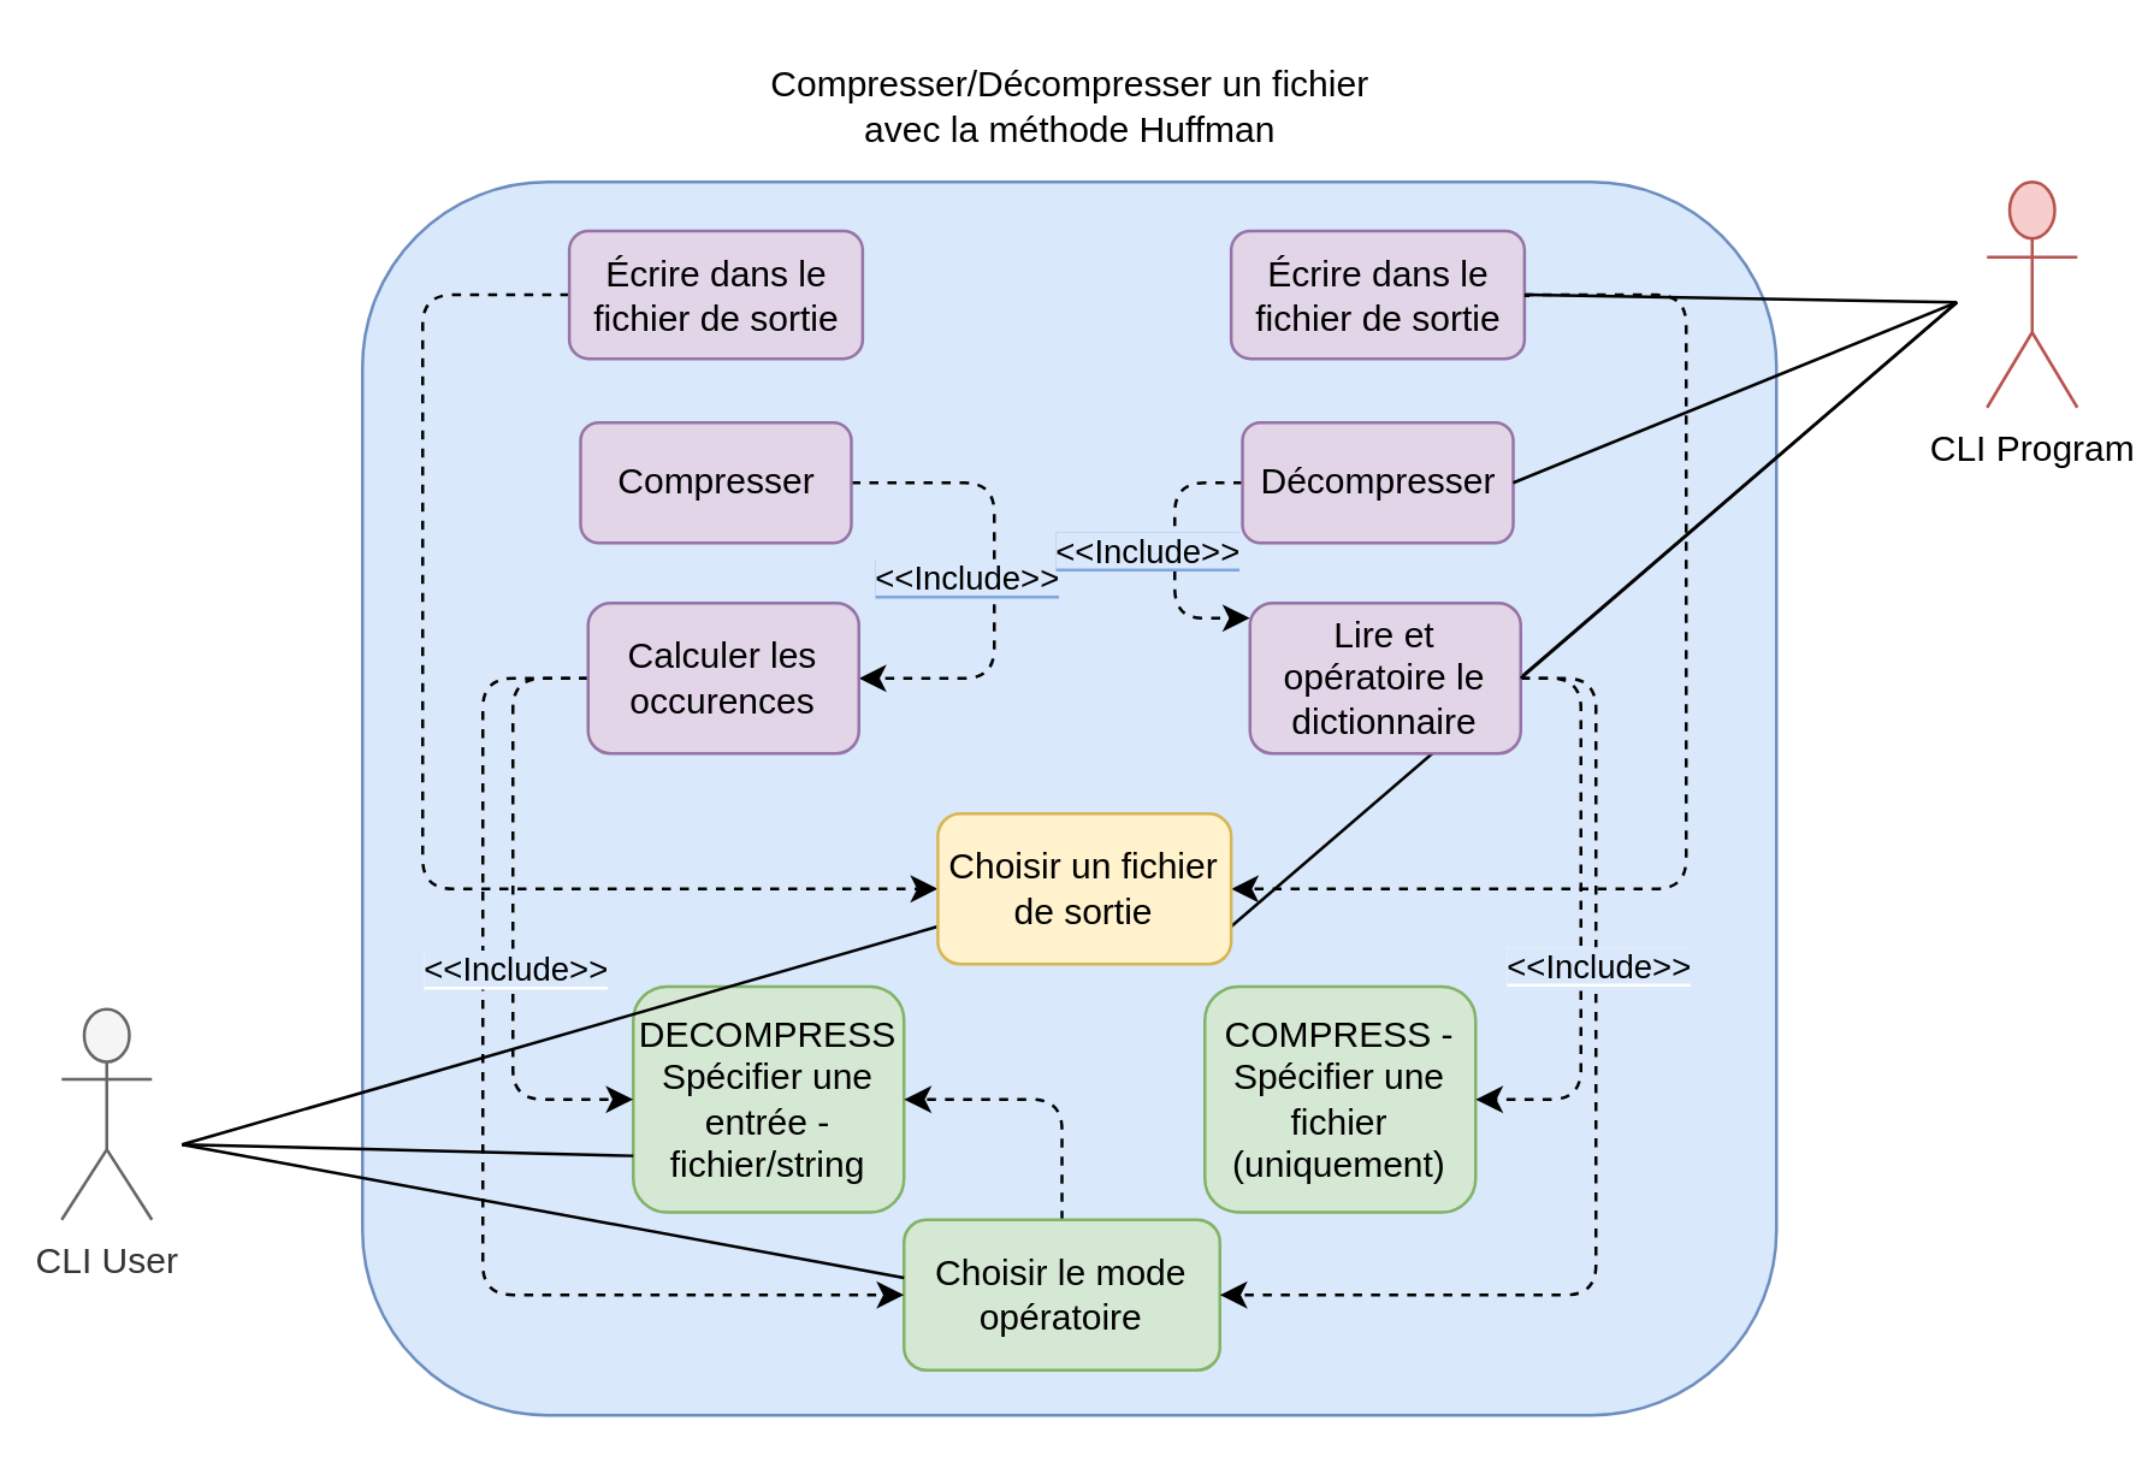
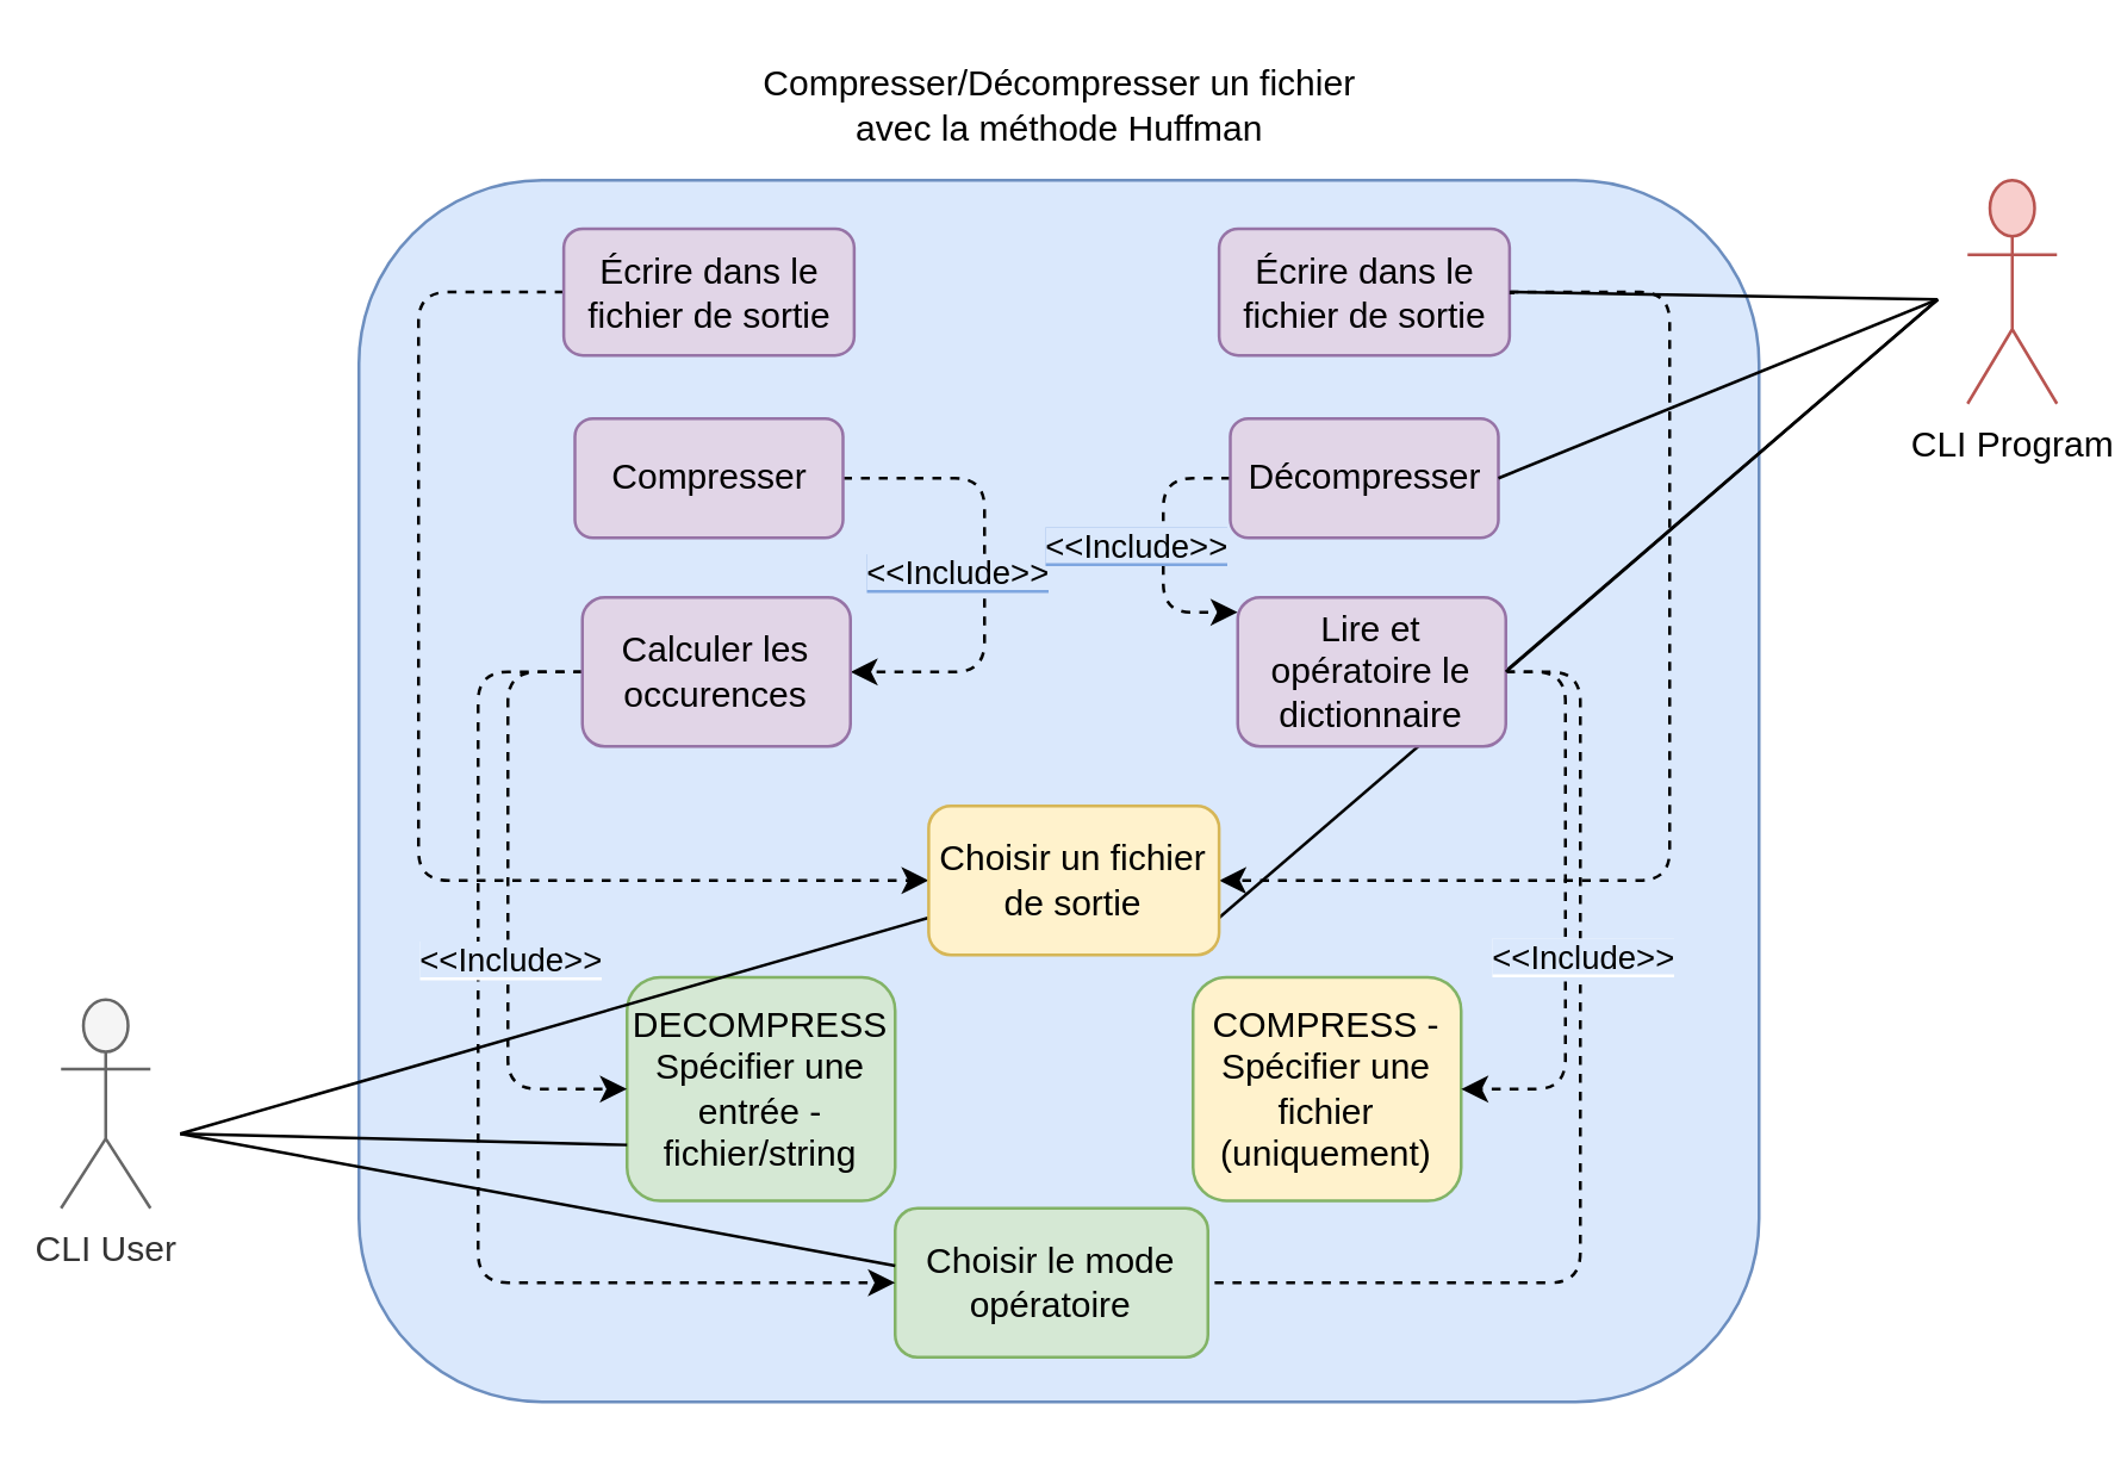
- <mxCell id="20" value="COMPRESS - Spécifier une fichier (uniquement)" style="rounded=1;whiteSpace=wrap;html=1;fillColor=#d5e8d4;strokeColor=#82b366;" vertex="1" parent="1"><mxGeometry x="400" y="327.5" width="90" height="75" as="geometry" /></mxCell>
+ <mxCell id="20" value="COMPRESS - Spécifier une fichier (uniquement)" style="rounded=1;whiteSpace=wrap;html=1;fillColor=#fff2cc;strokeColor=#82b366;" vertex="1" parent="1"><mxGeometry x="400" y="327.5" width="90" height="75" as="geometry" /></mxCell>
- <mxCell id="5" style="edgeStyle=orthogonalEdgeStyle;rounded=1;orthogonalLoop=1;jettySize=auto;html=1;exitX=0.5;exitY=0;exitDx=0;exitDy=0;entryX=1;entryY=0.5;entryDx=0;entryDy=0;dashed=1;labelBackgroundColor=#DAE8FC;fontColor=#000000;" edge="1" parent="1" source="6" target="4"><mxGeometry relative="1" as="geometry" /></mxCell>
- <mxCell id="27" style="edgeStyle=orthogonalEdgeStyle;rounded=1;orthogonalLoop=1;jettySize=auto;html=1;exitX=1;exitY=0.5;exitDx=0;exitDy=0;entryX=1;entryY=0.5;entryDx=0;entryDy=0;dashed=1;labelBackgroundColor=#DAE8FC;fontColor=#000000;" edge="1" parent="1" source="30" target="6"><mxGeometry relative="1" as="geometry"><Array as="points"><mxPoint x="530" y="225" /><mxPoint x="530" y="430" /></Array><mxPoint x="510" y="430" as="targetPoint" /></mxGeometry></mxCell>
+ <mxCell id="27" style="edgeStyle=orthogonalEdgeStyle;rounded=1;orthogonalLoop=1;jettySize=auto;html=1;exitX=1;exitY=0.5;exitDx=0;exitDy=0;entryX=1;entryY=0.5;entryDx=0;entryDy=0;dashed=1;labelBackgroundColor=#DAE8FC;fontColor=#000000;endArrow=none;" edge="1" parent="1" source="30" target="6"><mxGeometry relative="1" as="geometry"><Array as="points"><mxPoint x="530" y="225" /><mxPoint x="530" y="430" /></Array><mxPoint x="510" y="430" as="targetPoint" /></mxGeometry></mxCell>
